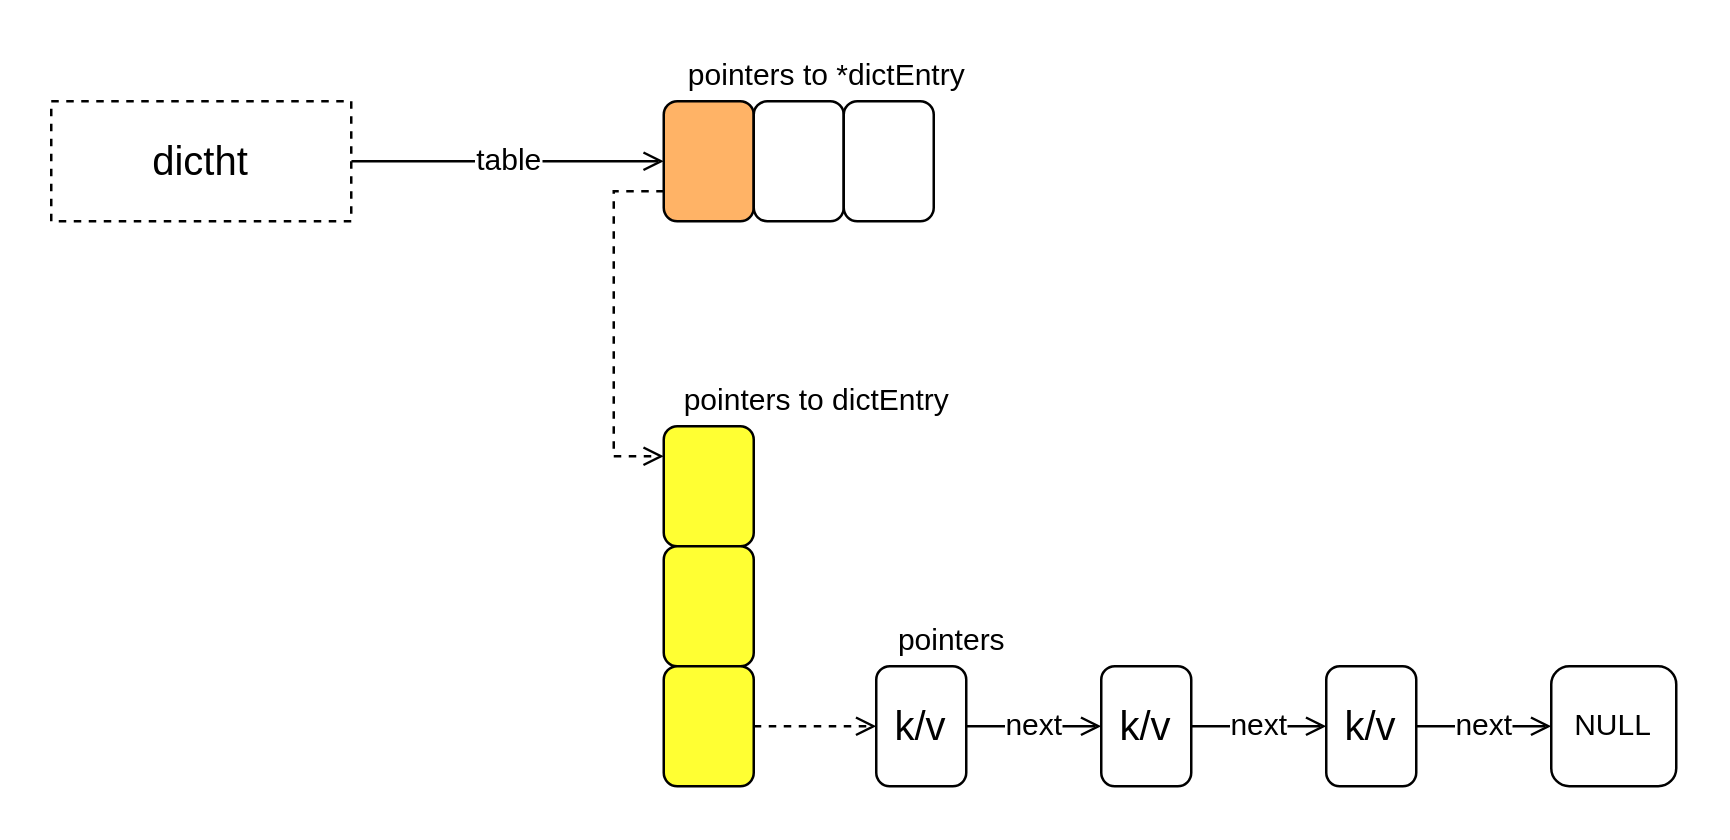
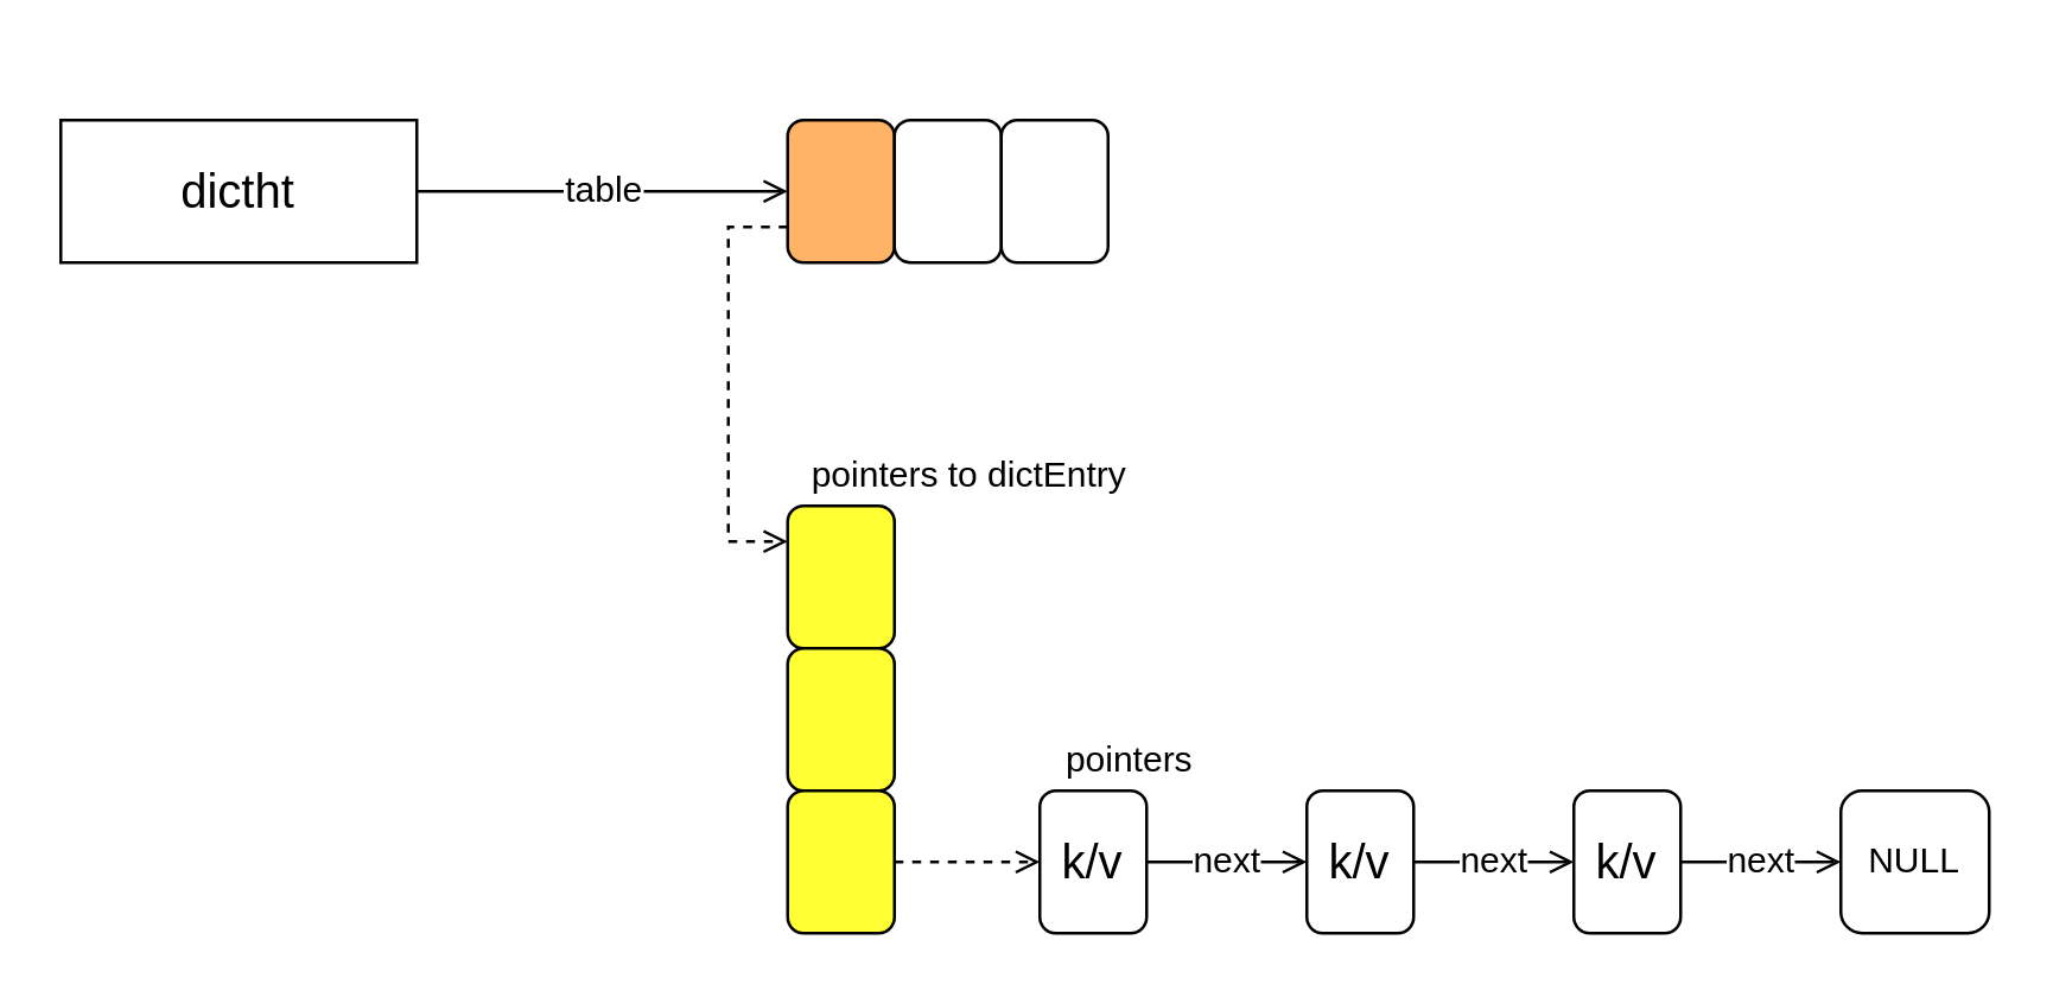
- <mxCell id="10" value="pointers to *dictEntry" style="text;html=1;align=center;verticalAlign=middle;resizable=0;points=[];autosize=1;fontSize=12;" vertex="1" parent="1"><mxGeometry x="265" y="20" width="130" height="20" as="geometry" /></mxCell>
- <mxCell id="3" value="dictht" style="rounded=0;whiteSpace=wrap;html=1;fontSize=16;dashed=1;" vertex="1" parent="1"><mxGeometry x="20" y="40" width="120" height="48" as="geometry" /></mxCell>
+ <mxCell id="3" value="dictht" style="rounded=0;whiteSpace=wrap;html=1;fontSize=16;" vertex="1" parent="1"><mxGeometry x="20" y="40" width="120" height="48" as="geometry" /></mxCell>
